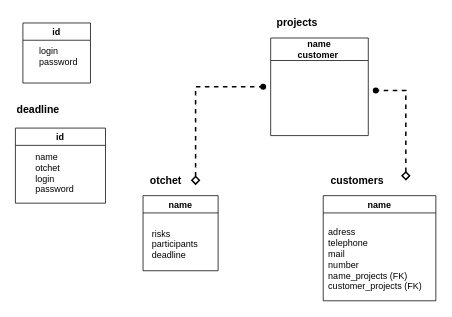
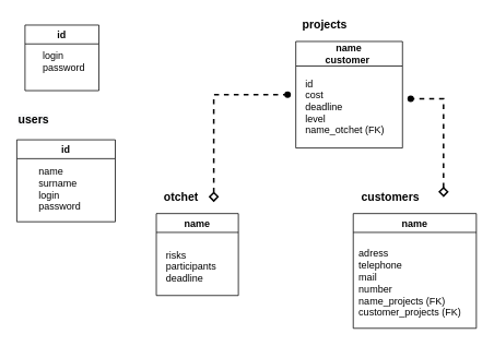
+ <mxCell id="6" value="id&lt;br&gt;cost&lt;br&gt;deadline&lt;br&gt;level&lt;br&gt;name_otchet (FK)" style="text;html=1;align=left;verticalAlign=middle;resizable=0;points=[];autosize=1;" parent="5" vertex="1"><mxGeometry x="10" y="40" width="110" height="80" as="geometry" /></mxCell>
- <mxCell id="12" value="&lt;b style=&quot;color: rgb(0 , 0 , 0) ; font-size: 12px ; font-style: normal ; letter-spacing: normal ; text-indent: 0px ; text-transform: none ; word-spacing: 0px ; font-family: &amp;#34;helvetica&amp;#34; ; text-align: center ; background-color: rgb(248 , 249 , 250)&quot;&gt;&lt;font style=&quot;font-size: 14px&quot;&gt;deadline&lt;/font&gt;&lt;/b&gt;" style="text;whiteSpace=wrap;html=1;" parent="1" vertex="1"><mxGeometry x="20" y="130" width="70" height="30" as="geometry" /></mxCell>
+ <mxCell id="12" value="&lt;b style=&quot;color: rgb(0 , 0 , 0) ; font-size: 12px ; font-style: normal ; letter-spacing: normal ; text-indent: 0px ; text-transform: none ; word-spacing: 0px ; font-family: &amp;#34;helvetica&amp;#34; ; text-align: center ; background-color: rgb(248 , 249 , 250)&quot;&gt;&lt;font style=&quot;font-size: 14px&quot;&gt;users&lt;/font&gt;&lt;/b&gt;" style="text;whiteSpace=wrap;html=1;" parent="1" vertex="1"><mxGeometry x="20" y="130" width="70" height="30" as="geometry" /></mxCell>
- <mxCell id="11" value="name&lt;br&gt;otchet&lt;br&gt;login&lt;br&gt;password" style="text;html=1;align=left;verticalAlign=middle;resizable=0;points=[];autosize=1;" parent="1" vertex="1"><mxGeometry x="45" y="200" width="70" height="60" as="geometry" /></mxCell>
+ <mxCell id="11" value="name&lt;br&gt;surname&lt;br&gt;login&lt;br&gt;password" style="text;html=1;align=left;verticalAlign=middle;resizable=0;points=[];autosize=1;" parent="1" vertex="1"><mxGeometry x="45" y="200" width="70" height="60" as="geometry" /></mxCell>
